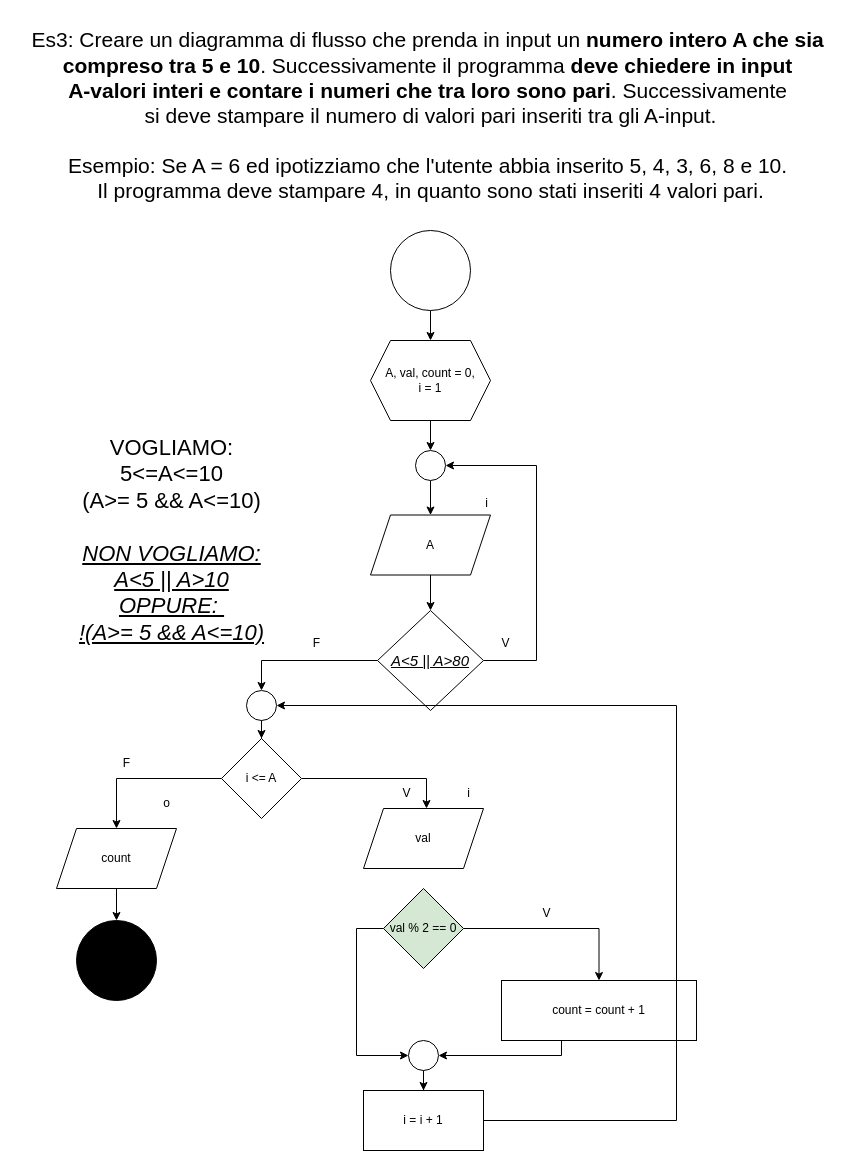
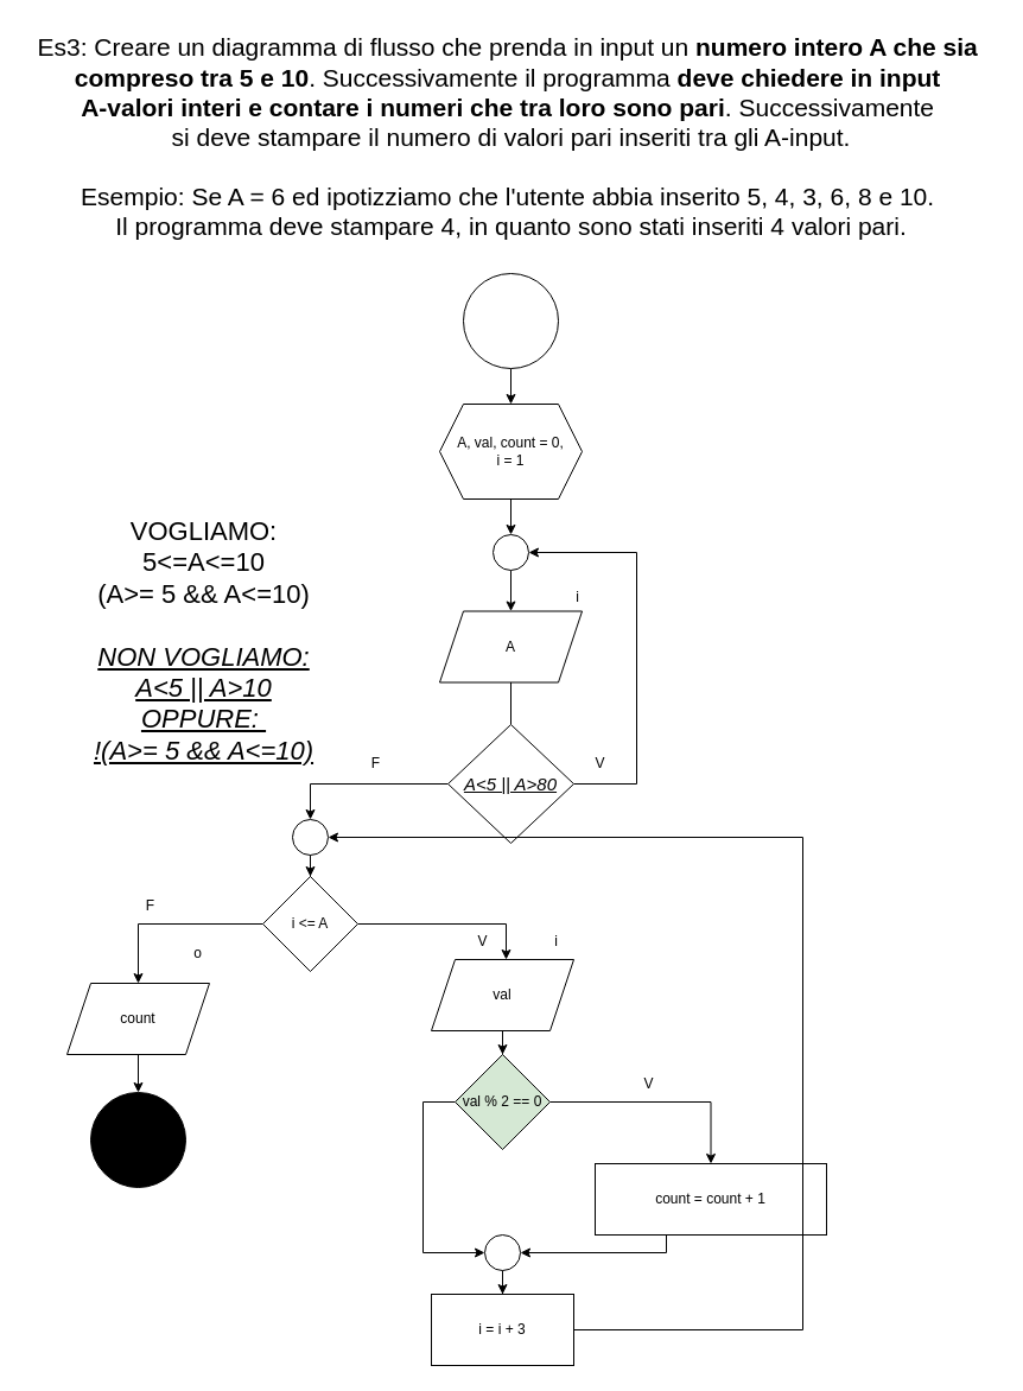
- <mxCell id="9" value="" style="edgeStyle=orthogonalEdgeStyle;rounded=0;orthogonalLoop=1;jettySize=auto;html=1;" edge="1" parent="1" source="10" target="14"><mxGeometry relative="1" as="geometry" /></mxCell>
+ <mxCell id="9" value="" style="edgeStyle=orthogonalEdgeStyle;rounded=0;orthogonalLoop=1;jettySize=auto;html=1;endArrow=none;" edge="1" parent="1" source="10" target="14"><mxGeometry relative="1" as="geometry" /></mxCell>
+ <mxCell id="23" value="" style="edgeStyle=orthogonalEdgeStyle;rounded=0;orthogonalLoop=1;jettySize=auto;html=1;" edge="1" parent="1" source="24" target="32"><mxGeometry relative="1" as="geometry" /></mxCell>
- <mxCell id="39" value="i = i + 1" style="whiteSpace=wrap;html=1;" vertex="1" parent="1"><mxGeometry x="363" y="1090" width="120" height="60" as="geometry" /></mxCell>
+ <mxCell id="39" value="i = i + 3" style="whiteSpace=wrap;html=1;" vertex="1" parent="1"><mxGeometry x="363" y="1090" width="120" height="60" as="geometry" /></mxCell>
